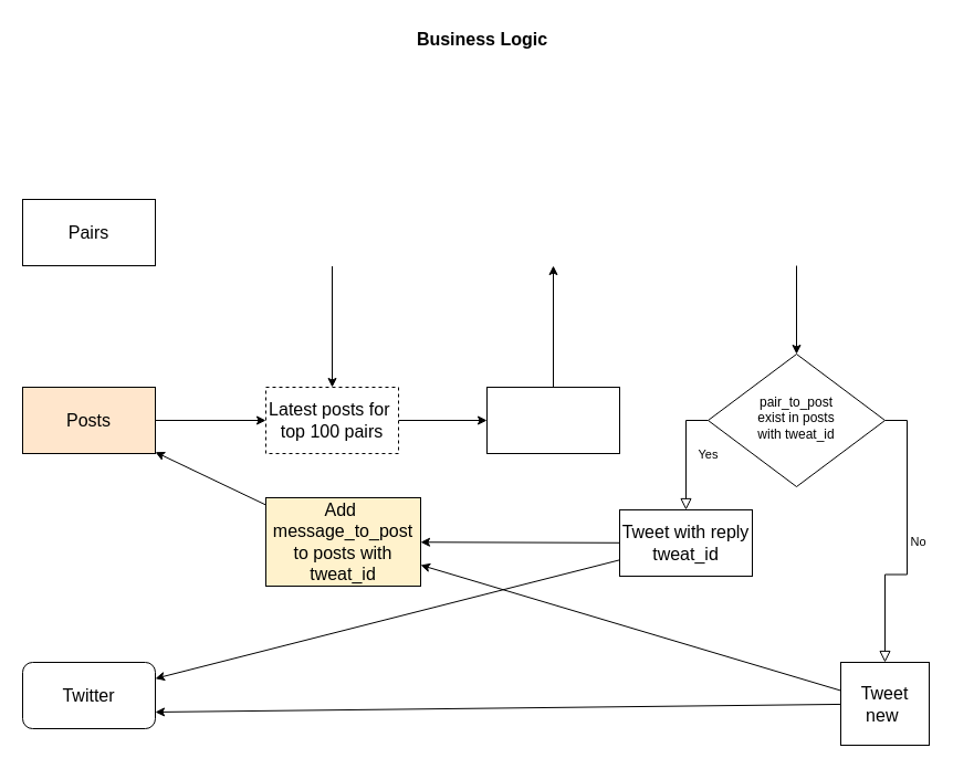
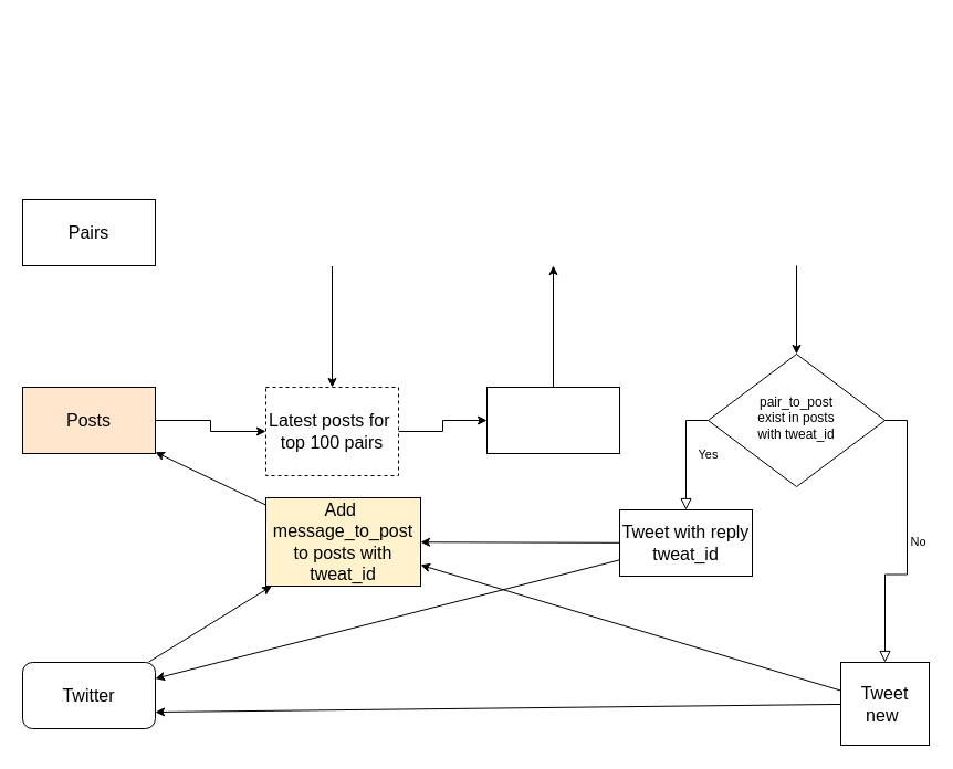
- <mxCell id="2" value="Business Logic" style="text;strokeColor=none;align=center;fillColor=none;html=1;verticalAlign=middle;whiteSpace=wrap;rounded=0;fontStyle=1;fontSize=16;" parent="1" vertex="1"><mxGeometry x="301" y="20" width="270" height="30" as="geometry" /></mxCell>
- <mxCell id="10" value="Latest posts for&amp;nbsp;&lt;br&gt;top 100 pairs" style="rounded=0;whiteSpace=wrap;html=1;fontSize=16;dashed=1;" parent="1" vertex="1"><mxGeometry x="240" y="350" width="120" height="60" as="geometry" /></mxCell>
+ <mxCell id="10" value="Latest posts for&amp;nbsp;&lt;br&gt;top 100 pairs" style="rounded=0;whiteSpace=wrap;html=1;fontSize=16;dashed=1;" parent="1" vertex="1"><mxGeometry x="240" y="350" width="120" height="80" as="geometry" /></mxCell>
+ <mxCell id="29" value="" style="rounded=0;orthogonalLoop=1;jettySize=auto;html=1;fontSize=16;exitX=0.954;exitY=-0.011;exitDx=0;exitDy=0;exitPerimeter=0;" edge="1" parent="1" source="6" target="16"><mxGeometry relative="1" as="geometry"><mxPoint x="250" y="466.522" as="sourcePoint" /><mxPoint x="150" y="418.696" as="targetPoint" /></mxGeometry></mxCell>
